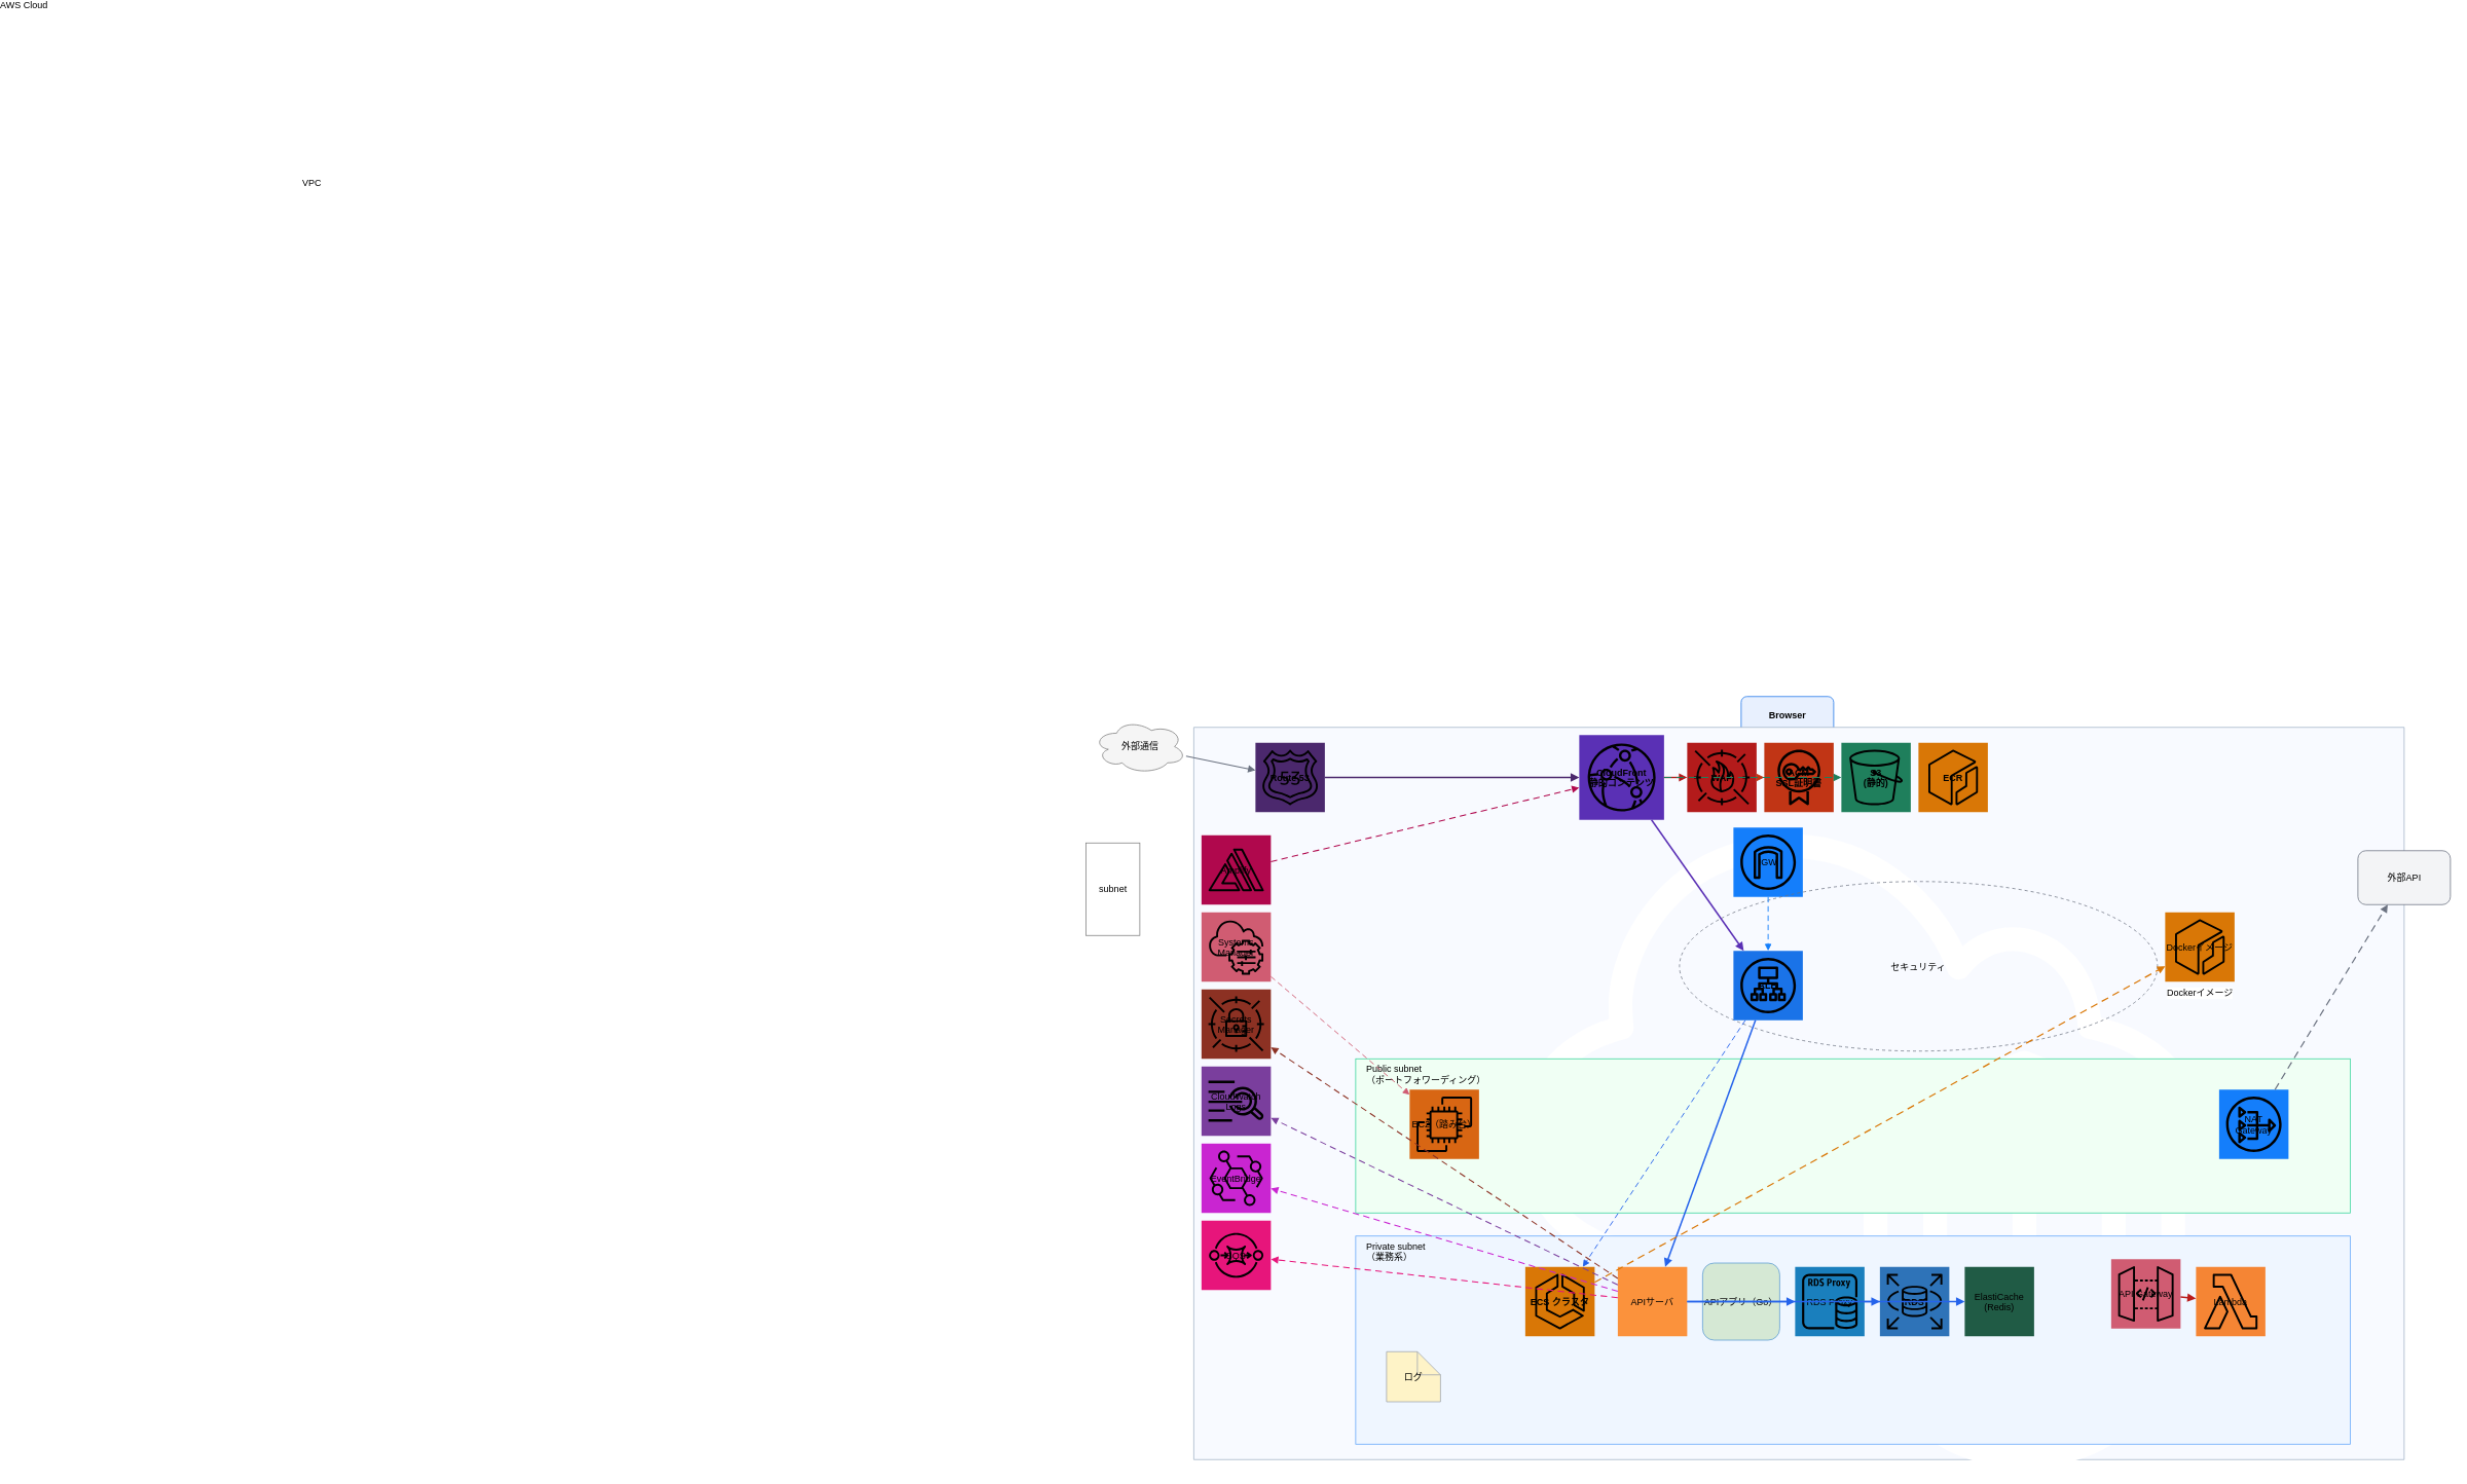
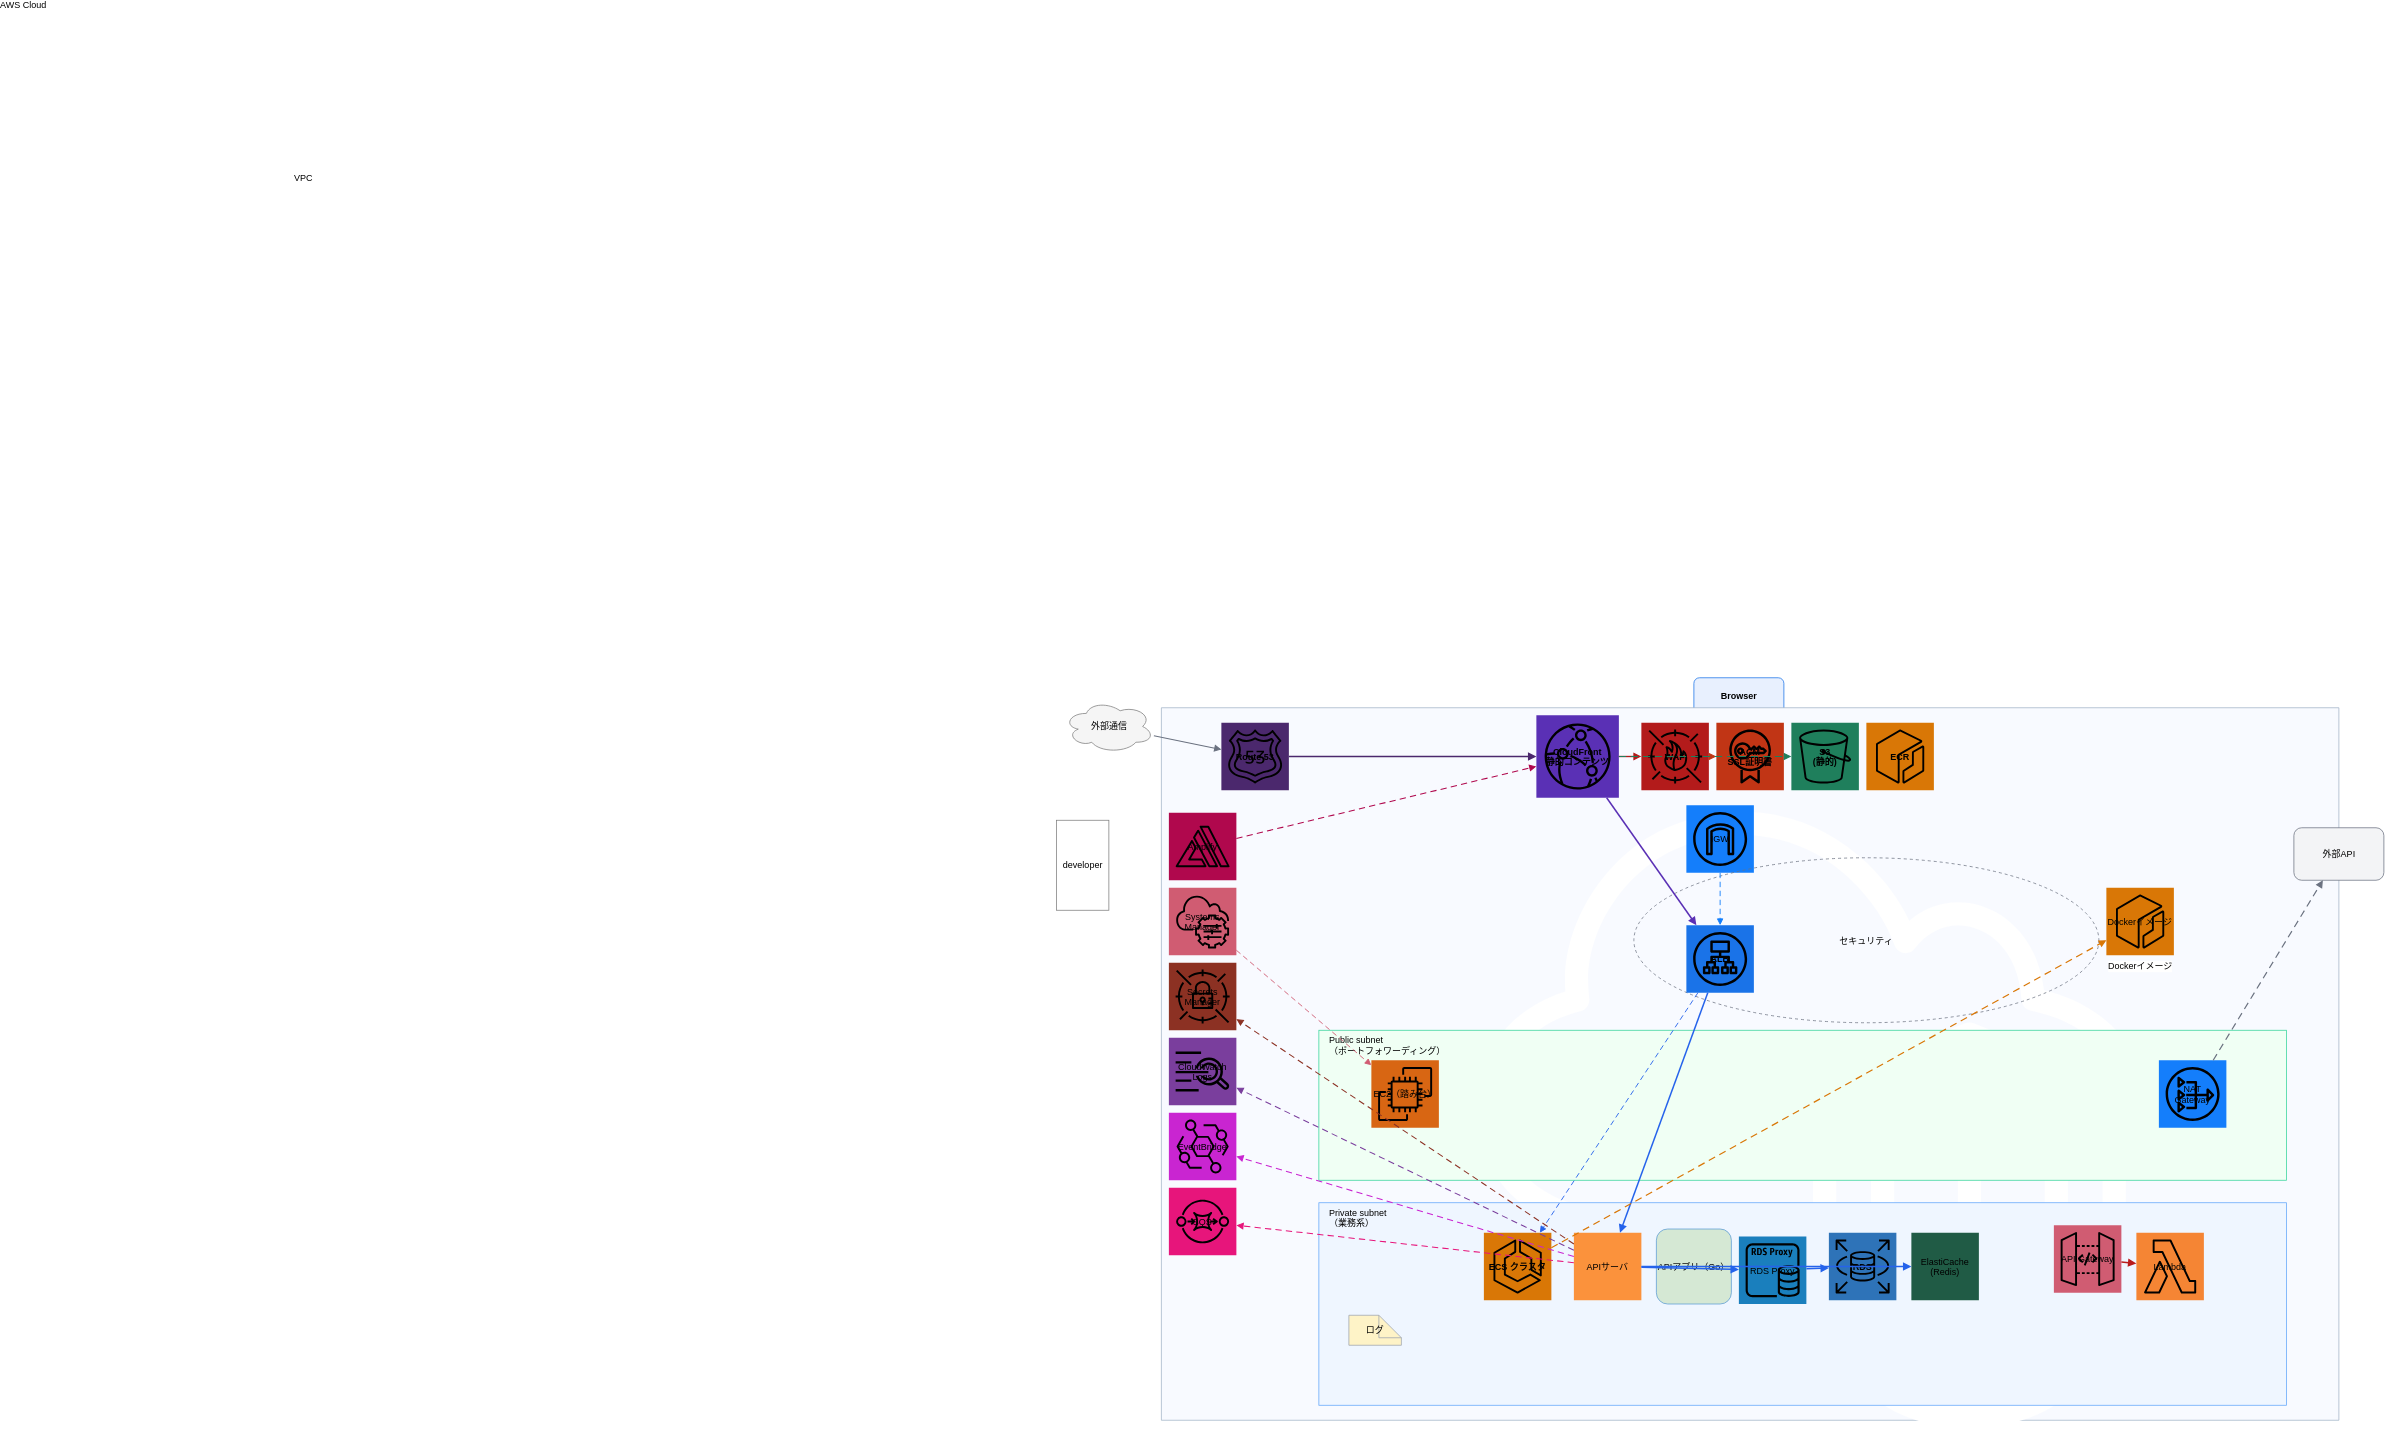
- <mxCell id="4" value="subnet" style="shape=mxgraph.people.person;html=1;strokeColor=#7D7D7D;fillColor=#FFFFFF" vertex="1" parent="1"><mxGeometry x="20" y="210" width="70" height="120" as="geometry" /></mxCell>
+ <mxCell id="4" value="developer" style="shape=mxgraph.people.person;html=1;strokeColor=#7D7D7D;fillColor=#FFFFFF" vertex="1" parent="1"><mxGeometry x="20" y="210" width="70" height="120" as="geometry" /></mxCell>
- <mxCell id="30" value="RDS Proxy" style="shape=mxgraph.aws4.resourceIcon;resIcon=mxgraph.aws4.rds_proxy;fillColor=#1A7FBD" vertex="1" parent="25"><mxGeometry x="570" y="40" width="90" height="90" as="geometry" /></mxCell>
+ <mxCell id="30" value="RDS Proxy" style="shape=mxgraph.aws4.resourceIcon;resIcon=mxgraph.aws4.rds_proxy;fillColor=#1A7FBD" vertex="1" parent="25"><mxGeometry x="560" y="45" width="90" height="90" as="geometry" /></mxCell>
- <mxCell id="34" value="ログ" style="shape=note;whiteSpace=wrap;html=1;strokeColor=#9CA3AF;fillColor=#FEF3C7;fontSize=12" vertex="1" parent="25"><mxGeometry x="40" y="150" width="70" height="65" as="geometry" /></mxCell>
+ <mxCell id="34" value="ログ" style="shape=note;whiteSpace=wrap;html=1;strokeColor=#9CA3AF;fillColor=#FEF3C7;fontSize=12" vertex="1" parent="25"><mxGeometry x="40" y="150" width="70" height="40" as="geometry" /></mxCell>
